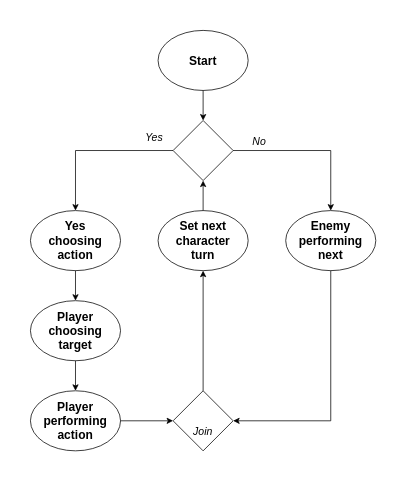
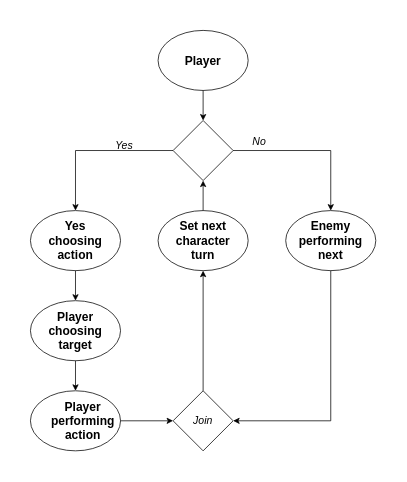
- <mxCell id="4" value="&lt;font style=&quot;font-size: 16px;&quot;&gt;&lt;b&gt;Start&lt;br&gt;&lt;/b&gt;&lt;/font&gt;" style="text;html=1;align=center;verticalAlign=middle;whiteSpace=wrap;rounded=0;" vertex="1" parent="1"><mxGeometry x="225" y="52.5" width="90" height="55" as="geometry" /></mxCell>
+ <mxCell id="4" value="&lt;font style=&quot;font-size: 16px;&quot;&gt;&lt;b&gt;Player&lt;br&gt;&lt;/b&gt;&lt;/font&gt;" style="text;html=1;align=center;verticalAlign=middle;whiteSpace=wrap;rounded=0;" vertex="1" parent="1"><mxGeometry x="225" y="52.5" width="90" height="55" as="geometry" /></mxCell>
- <mxCell id="19" value="&lt;font size=&quot;1&quot;&gt;&lt;i style=&quot;font-size: 14px;&quot;&gt;Yes&lt;/i&gt;&lt;/font&gt;" style="text;html=1;align=center;verticalAlign=middle;whiteSpace=wrap;rounded=0;" vertex="1" parent="1"><mxGeometry x="185" y="170" width="40" height="25" as="geometry" /></mxCell>
+ <mxCell id="19" value="&lt;font size=&quot;1&quot;&gt;&lt;i style=&quot;font-size: 14px;&quot;&gt;Yes&lt;/i&gt;&lt;/font&gt;" style="text;html=1;align=center;verticalAlign=middle;whiteSpace=wrap;rounded=0;" vertex="1" parent="1"><mxGeometry x="145" y="180" width="40" height="25" as="geometry" /></mxCell>
- <mxCell id="12" value="&lt;font style=&quot;font-size: 16px;&quot;&gt;&lt;b&gt;Player performing action&lt;br&gt;&lt;/b&gt;&lt;/font&gt;" style="text;html=1;align=center;verticalAlign=middle;whiteSpace=wrap;rounded=0;" vertex="1" parent="1"><mxGeometry x="55" y="532.5" width="90" height="55" as="geometry" /></mxCell>
+ <mxCell id="12" value="&lt;font style=&quot;font-size: 16px;&quot;&gt;&lt;b&gt;Player performing action&lt;br&gt;&lt;/b&gt;&lt;/font&gt;" style="text;html=1;align=center;verticalAlign=middle;whiteSpace=wrap;rounded=0;" vertex="1" parent="1"><mxGeometry x="65" y="532.5" width="90" height="55" as="geometry" /></mxCell>
- <mxCell id="28" value="&lt;font style=&quot;font-size: 14px;&quot;&gt;&lt;i&gt;Join&lt;br&gt;&lt;/i&gt;&lt;/font&gt;" style="text;html=1;align=center;verticalAlign=middle;whiteSpace=wrap;rounded=0;" vertex="1" parent="1"><mxGeometry x="240" y="557.5" width="60" height="35" as="geometry" /></mxCell>
+ <mxCell id="28" value="&lt;font style=&quot;font-size: 14px;&quot;&gt;&lt;i&gt;Join&lt;br&gt;&lt;/i&gt;&lt;/font&gt;" style="text;html=1;align=center;verticalAlign=middle;whiteSpace=wrap;rounded=0;" vertex="1" parent="1"><mxGeometry x="240" y="542.5" width="60" height="35" as="geometry" /></mxCell>
